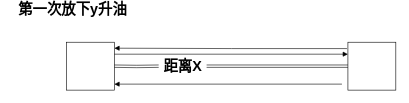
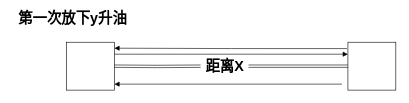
- <mxCell id="5" value="&lt;font style=&quot;font-size: 24px&quot;&gt;&lt;b&gt;第一次放下y升油&lt;/b&gt;&lt;/font&gt;" style="text;html=1;align=center;verticalAlign=middle;resizable=0;points=[];autosize=1;strokeColor=none;fillColor=none;" vertex="1" parent="1"><mxGeometry x="20" y="5" width="200" height="20" as="geometry" /></mxCell>
+ <mxCell id="5" value="&lt;font style=&quot;font-size: 24px&quot;&gt;&lt;b&gt;第一次放下y升油&lt;/b&gt;&lt;/font&gt;" style="text;html=1;align=center;verticalAlign=middle;resizable=0;points=[];autosize=1;strokeColor=none;fillColor=none;" vertex="1" parent="1"><mxGeometry x="20" y="20" width="200" height="20" as="geometry" /></mxCell>
- <mxCell id="8" value="&lt;b&gt;&lt;font style=&quot;font-size: 24px&quot;&gt;距离X&lt;/font&gt;&lt;/b&gt;" style="text;html=1;align=center;verticalAlign=middle;resizable=0;points=[];autosize=1;strokeColor=none;fillColor=none;" vertex="1" parent="1"><mxGeometry x="264" y="100" width="80" height="20" as="geometry" /></mxCell>
+ <mxCell id="8" value="&lt;b&gt;&lt;font style=&quot;font-size: 24px&quot;&gt;距离X&lt;/font&gt;&lt;/b&gt;" style="text;html=1;align=center;verticalAlign=middle;resizable=0;points=[];autosize=1;strokeColor=none;fillColor=none;" vertex="1" parent="1"><mxGeometry x="334" y="100" width="80" height="20" as="geometry" /></mxCell>
